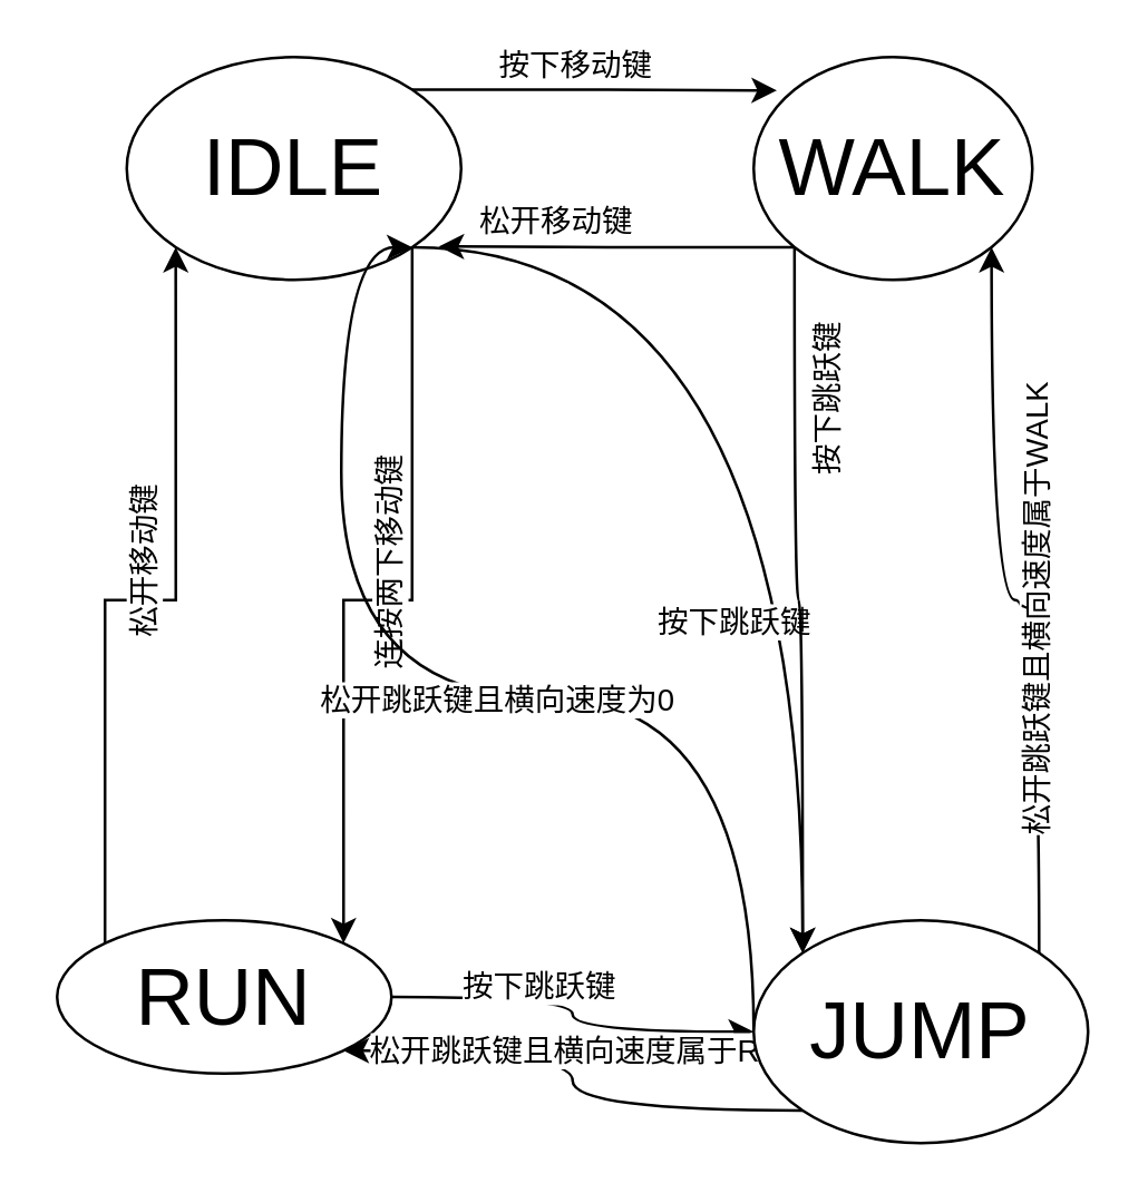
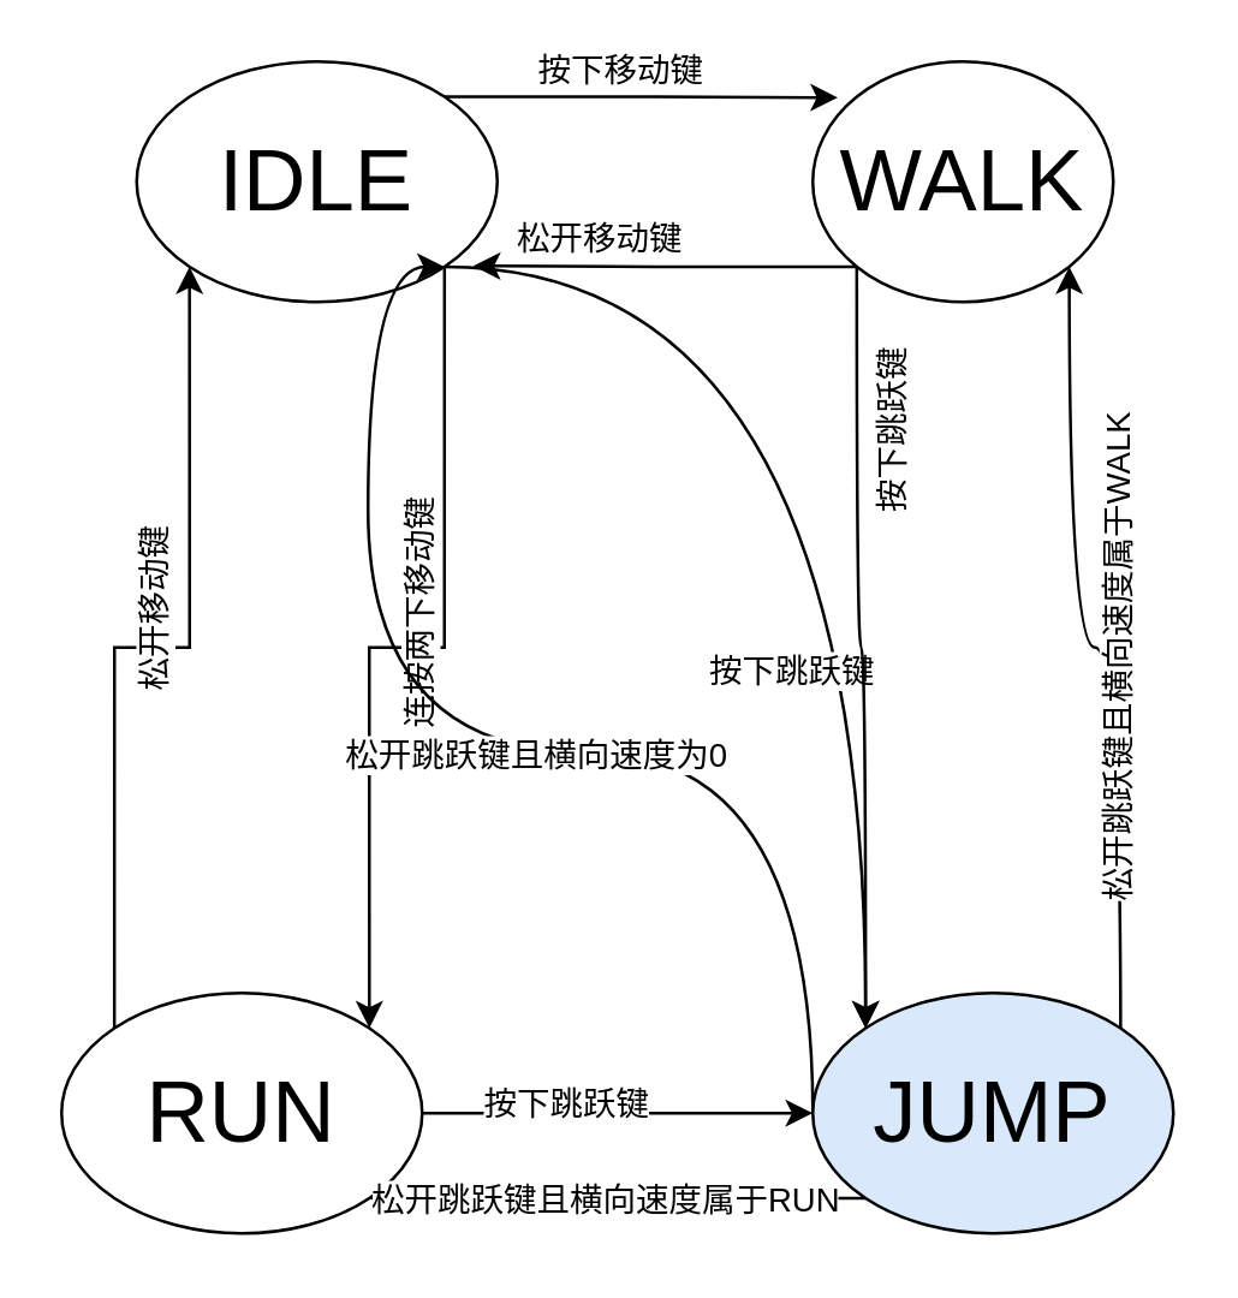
- <mxCell id="18" value="&lt;span style=&quot;font-size: 29px&quot;&gt;RUN&lt;br&gt;&lt;/span&gt;" style="ellipse;whiteSpace=wrap;html=1;" vertex="1" parent="1"><mxGeometry x="20" y="330" width="120" height="55" as="geometry" /></mxCell>
+ <mxCell id="18" value="&lt;span style=&quot;font-size: 29px&quot;&gt;RUN&lt;br&gt;&lt;/span&gt;" style="ellipse;whiteSpace=wrap;html=1;" vertex="1" parent="1"><mxGeometry x="20" y="330" width="120" height="80" as="geometry" /></mxCell>
- <mxCell id="25" value="&lt;span style=&quot;font-size: 29px&quot;&gt;JUMP&lt;br&gt;&lt;/span&gt;" style="ellipse;whiteSpace=wrap;html=1;" vertex="1" parent="1"><mxGeometry x="270" y="330" width="120" height="80" as="geometry" /></mxCell>
+ <mxCell id="25" value="&lt;span style=&quot;font-size: 29px&quot;&gt;JUMP&lt;br&gt;&lt;/span&gt;" style="ellipse;whiteSpace=wrap;html=1;fillColor=#dae8fc;" vertex="1" parent="1"><mxGeometry x="270" y="330" width="120" height="80" as="geometry" /></mxCell>
